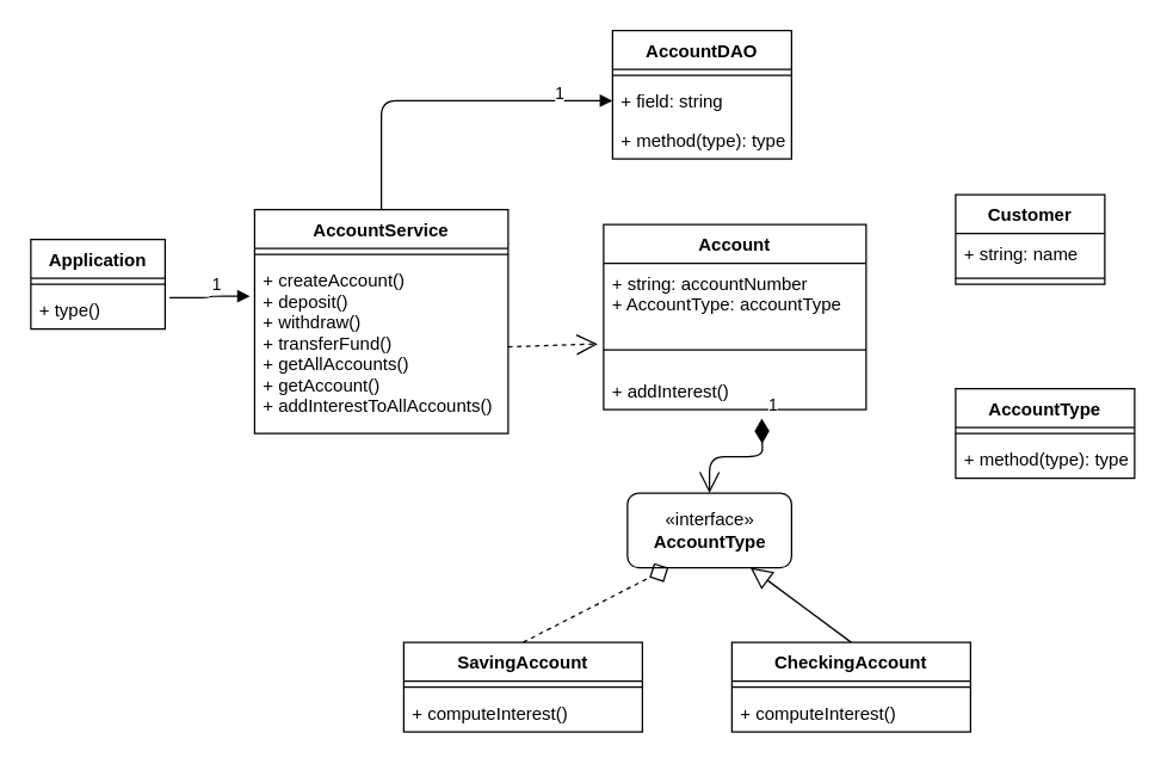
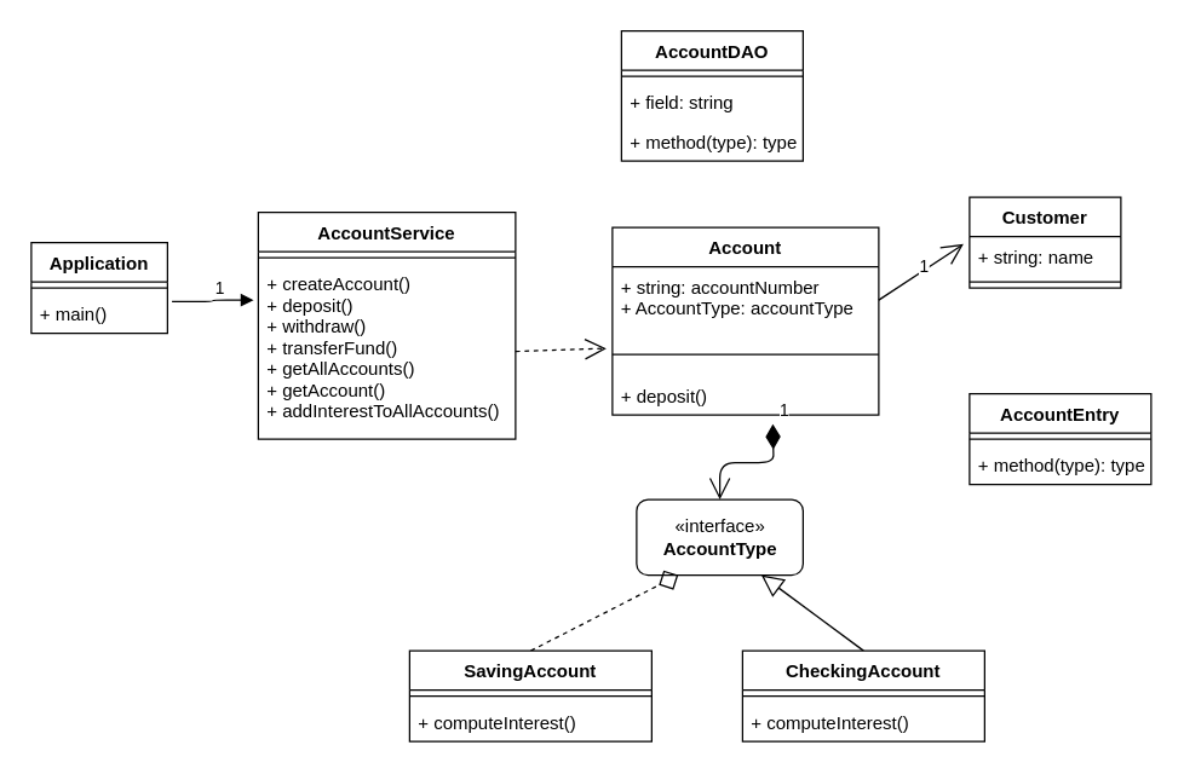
- <mxCell id="26" value="" style="endArrow=block;endFill=1;html=1;edgeStyle=orthogonalEdgeStyle;align=left;verticalAlign=top;fontColor=#000000;exitX=0.5;exitY=0;exitDx=0;exitDy=0;entryX=0;entryY=0.5;entryDx=0;entryDy=0;" edge="1" parent="1" source="15" target="13"><mxGeometry x="-1" relative="1" as="geometry"><mxPoint x="122.97" y="208.992" as="sourcePoint" /><mxPoint x="176.94" y="208.012" as="targetPoint" /></mxGeometry></mxCell>
- <mxCell id="27" value="1" style="edgeLabel;resizable=0;html=1;align=left;verticalAlign=bottom;" connectable="0" vertex="1" parent="26"><mxGeometry x="-1" relative="1" as="geometry"><mxPoint x="115" y="-70" as="offset" /></mxGeometry></mxCell>
+ <mxCell id="29" value="" style="endArrow=open;endFill=1;endSize=12;html=1;fontColor=#000000;exitX=1;exitY=0.5;exitDx=0;exitDy=0;entryX=-0.04;entryY=0.192;entryDx=0;entryDy=0;entryPerimeter=0;" edge="1" parent="1" source="20" target="6"><mxGeometry width="160" relative="1" as="geometry"><mxPoint x="320" y="250" as="sourcePoint" /><mxPoint x="480" y="250" as="targetPoint" /></mxGeometry></mxCell>
+ <mxCell id="30" value="1" style="edgeLabel;html=1;align=center;verticalAlign=middle;resizable=0;points=[];fontColor=#000000;" vertex="1" connectable="0" parent="29"><mxGeometry x="0.48" y="-3" relative="1" as="geometry"><mxPoint x="-13.37" y="3.06" as="offset" /></mxGeometry></mxCell>
- <mxCell id="4" value="+ type()&#10;" style="text;strokeColor=none;fillColor=none;align=left;verticalAlign=top;spacingLeft=4;spacingRight=4;overflow=hidden;rotatable=0;points=[[0,0.5],[1,0.5]];portConstraint=eastwest;" vertex="1" parent="2"><mxGeometry y="34" width="90" height="26" as="geometry" /></mxCell>
+ <mxCell id="4" value="+ main()&#10;" style="text;strokeColor=none;fillColor=none;align=left;verticalAlign=top;spacingLeft=4;spacingRight=4;overflow=hidden;rotatable=0;points=[[0,0.5],[1,0.5]];portConstraint=eastwest;" vertex="1" parent="2"><mxGeometry y="34" width="90" height="26" as="geometry" /></mxCell>
- <mxCell id="22" value="+ addInterest()&#10;" style="text;strokeColor=none;fillColor=none;align=left;verticalAlign=top;spacingLeft=4;spacingRight=4;overflow=hidden;rotatable=0;points=[[0,0.5],[1,0.5]];portConstraint=eastwest;" vertex="1" parent="19"><mxGeometry y="98" width="176" height="26" as="geometry" /></mxCell>
+ <mxCell id="22" value="+ deposit()&#10;" style="text;strokeColor=none;fillColor=none;align=left;verticalAlign=top;spacingLeft=4;spacingRight=4;overflow=hidden;rotatable=0;points=[[0,0.5],[1,0.5]];portConstraint=eastwest;" vertex="1" parent="19"><mxGeometry y="98" width="176" height="26" as="geometry" /></mxCell>
- <mxCell id="8" value="AccountType&#10;" style="swimlane;fontStyle=1;align=center;verticalAlign=top;childLayout=stackLayout;horizontal=1;startSize=26;horizontalStack=0;resizeParent=1;resizeParentMax=0;resizeLast=0;collapsible=1;marginBottom=0;" vertex="1" parent="1"><mxGeometry x="640" y="260" width="120" height="60" as="geometry" /></mxCell>
+ <mxCell id="8" value="AccountEntry&#10;" style="swimlane;fontStyle=1;align=center;verticalAlign=top;childLayout=stackLayout;horizontal=1;startSize=26;horizontalStack=0;resizeParent=1;resizeParentMax=0;resizeLast=0;collapsible=1;marginBottom=0;" vertex="1" parent="1"><mxGeometry x="640" y="260" width="120" height="60" as="geometry" /></mxCell>
